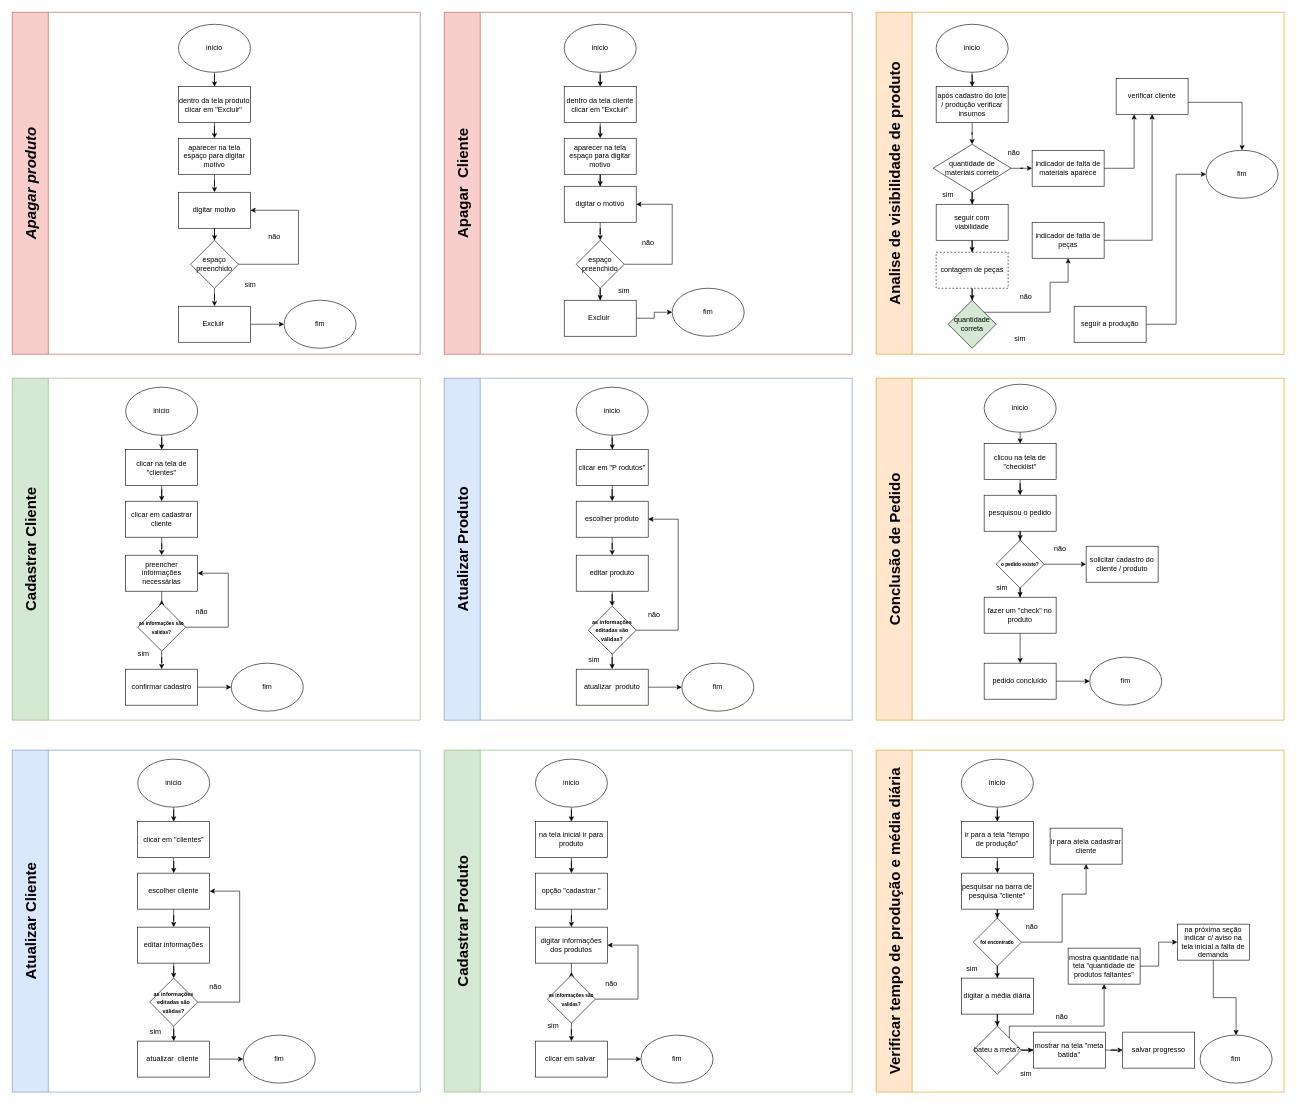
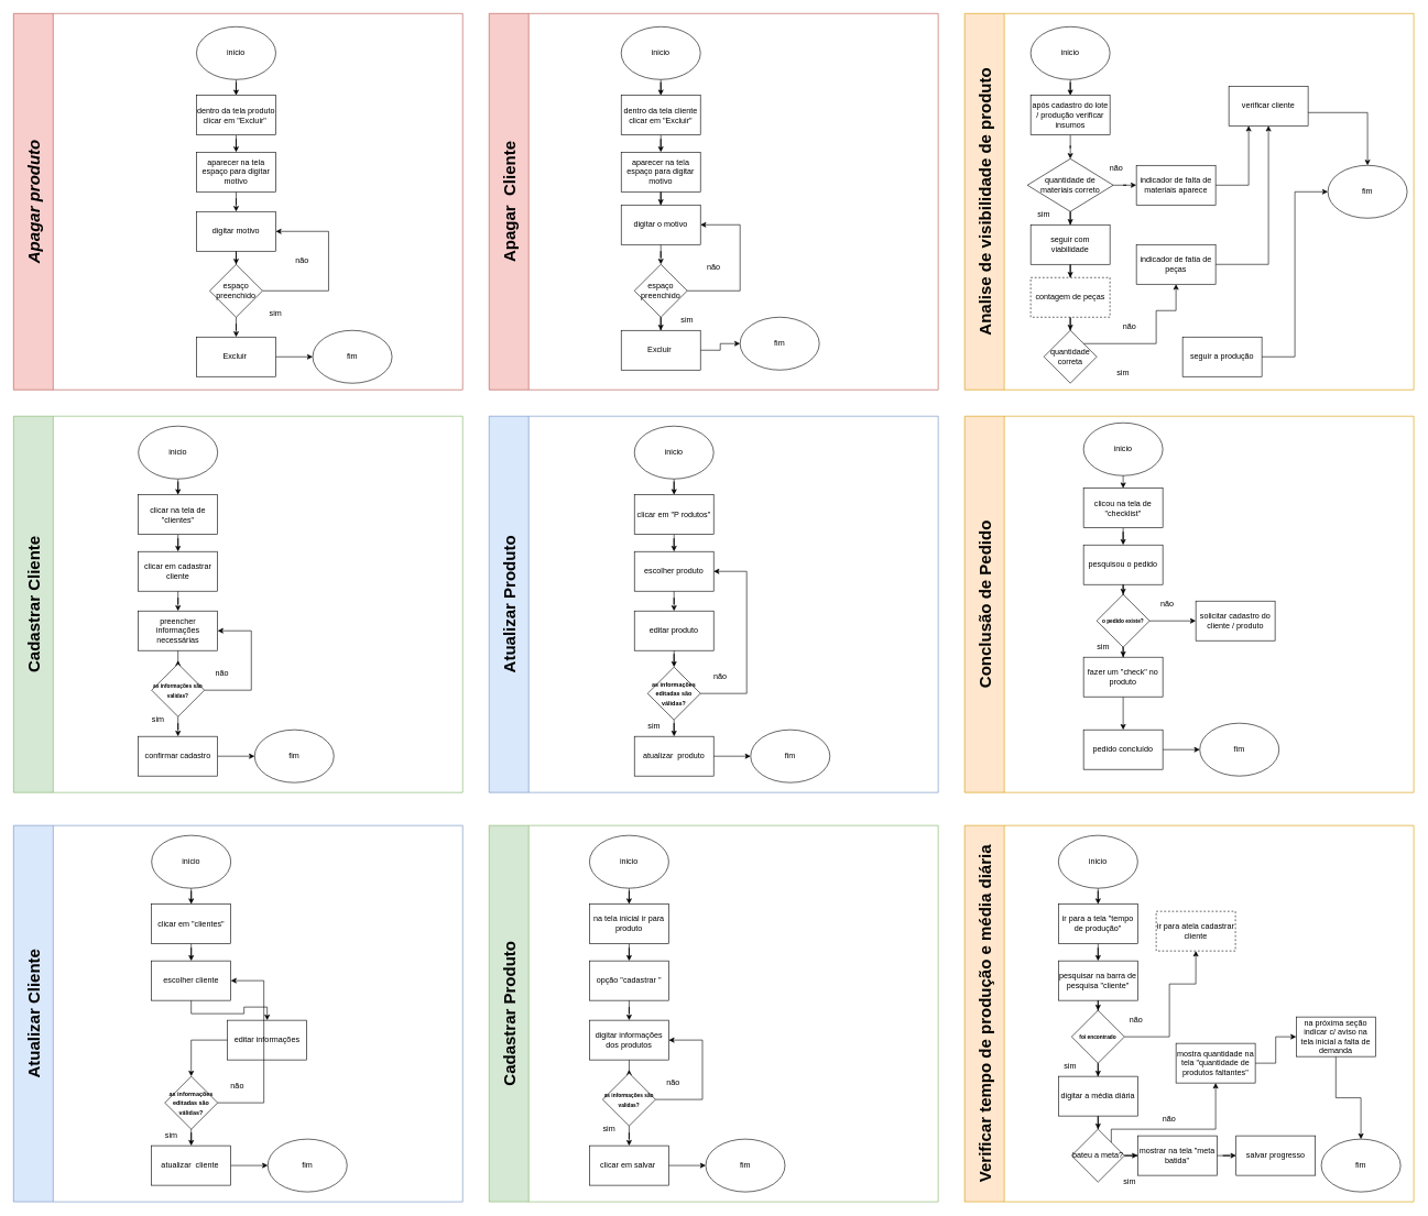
- <mxCell id="74" value="quantidade correta" style="rhombus;whiteSpace=wrap;html=1;fillColor=#d5e8d4;" parent="54" vertex="1"><mxGeometry x="120" y="480" width="80" height="80" as="geometry" /></mxCell>
+ <mxCell id="74" value="quantidade correta" style="rhombus;whiteSpace=wrap;html=1;" parent="54" vertex="1"><mxGeometry x="120" y="480" width="80" height="80" as="geometry" /></mxCell>
- <mxCell id="123" value="ir para atela cadastrar cliente" style="rounded=0;whiteSpace=wrap;html=1;" parent="98" vertex="1"><mxGeometry x="290" y="130" width="120" height="60" as="geometry" /></mxCell>
+ <mxCell id="123" value="ir para atela cadastrar cliente" style="rounded=0;whiteSpace=wrap;html=1;dashed=1;" parent="98" vertex="1"><mxGeometry x="290" y="130" width="120" height="60" as="geometry" /></mxCell>
- <mxCell id="168" value="editar informações" style="whiteSpace=wrap;html=1;" parent="160" vertex="1"><mxGeometry x="209" y="295" width="120" height="60" as="geometry" /></mxCell>
+ <mxCell id="168" value="editar informações" style="whiteSpace=wrap;html=1;" parent="160" vertex="1"><mxGeometry x="324" y="295" width="120" height="60" as="geometry" /></mxCell>
